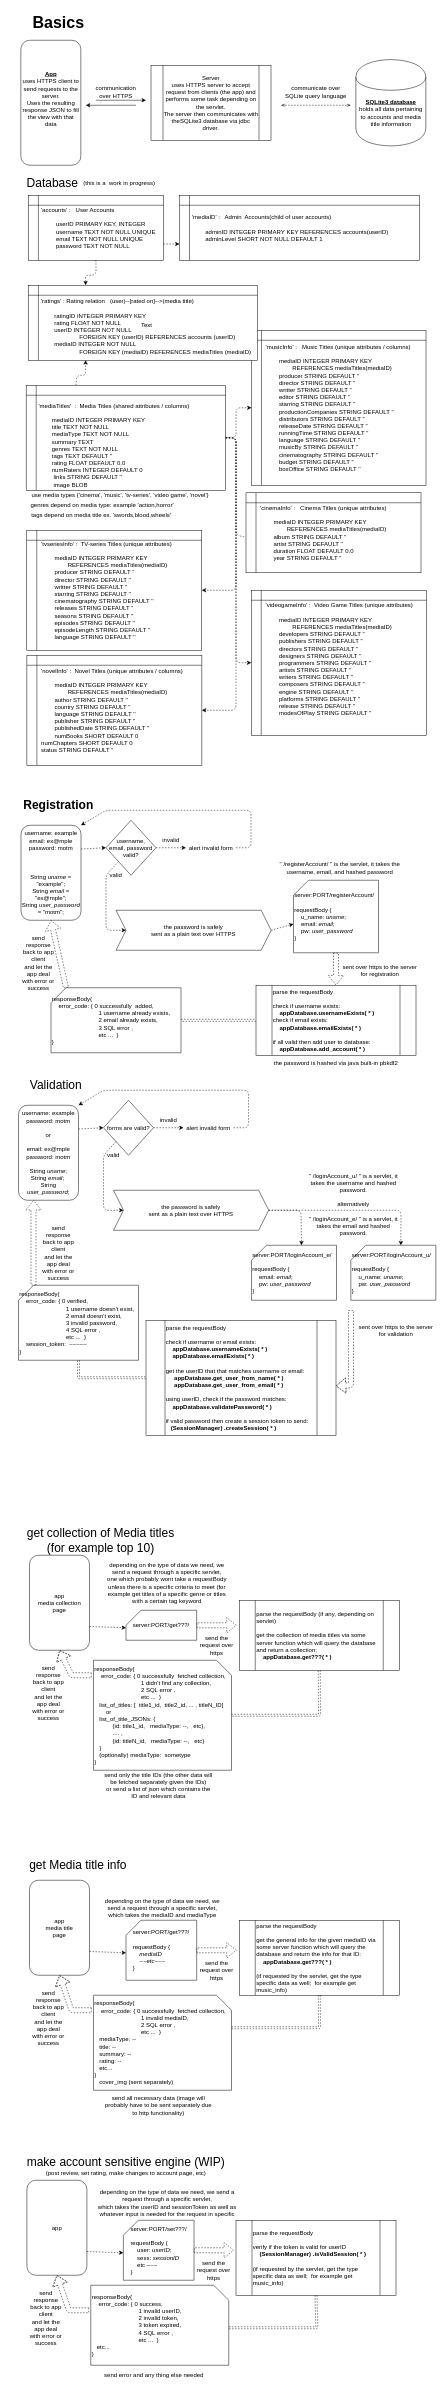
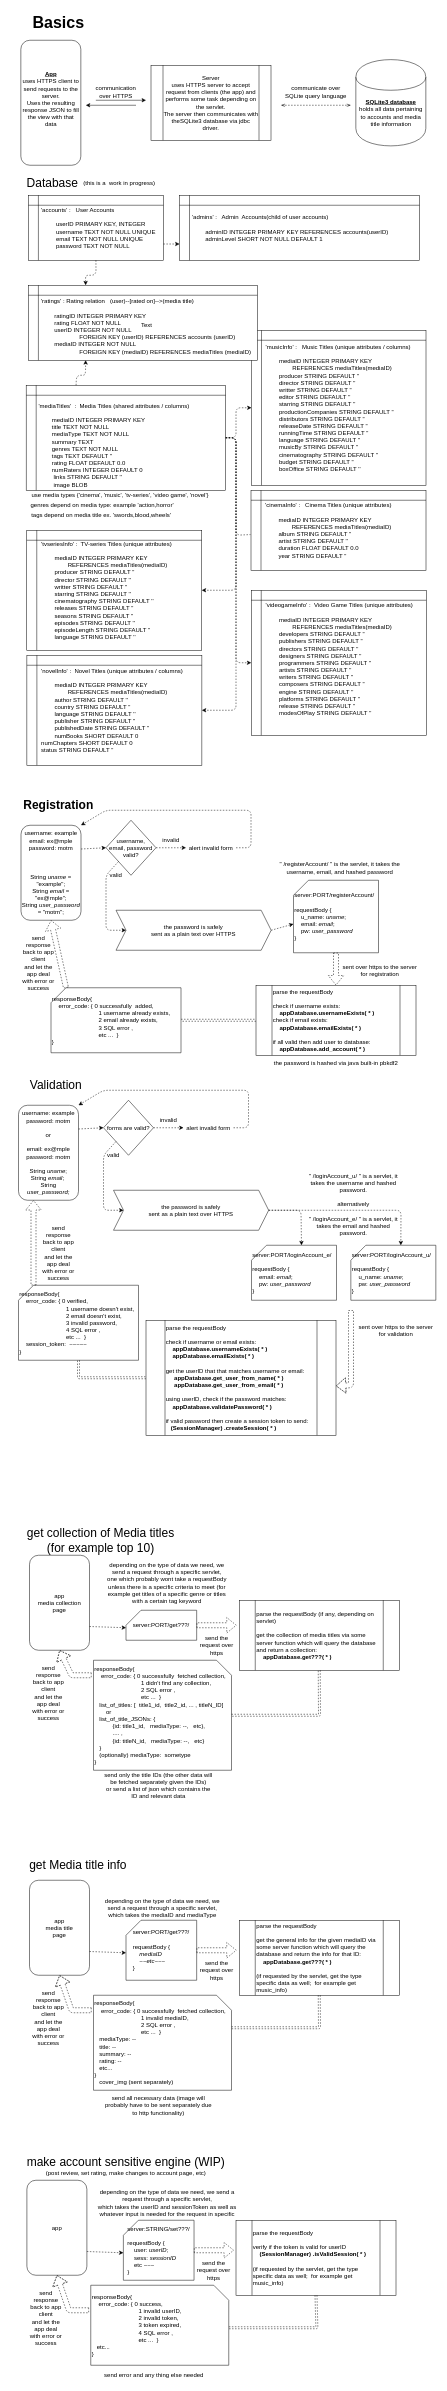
- <mxCell id="59" value="&lt;div align=&quot;left&quot;&gt;&amp;nbsp;&amp;nbsp;&amp;nbsp;&amp;nbsp;&amp;nbsp;&amp;nbsp; 'mediaID' : &amp;nbsp; Admin&amp;nbsp; Accounts(child of user accounts)&lt;br&gt;&lt;/div&gt;&lt;div align=&quot;left&quot;&gt;&lt;br&gt;&lt;/div&gt;&lt;div align=&quot;left&quot;&gt;&amp;nbsp;&amp;nbsp;&amp;nbsp;&amp;nbsp;&amp;nbsp;&amp;nbsp;&amp;nbsp; &amp;nbsp;&amp;nbsp;&amp;nbsp;&amp;nbsp;&amp;nbsp;&amp;nbsp; adminID INTEGER PRIMARY KEY REFERENCES accounts(userID)&lt;/div&gt;&lt;div align=&quot;left&quot;&gt; &amp;nbsp;&amp;nbsp;&amp;nbsp;&amp;nbsp;&amp;nbsp;&amp;nbsp;&amp;nbsp; &amp;nbsp;&amp;nbsp;&amp;nbsp;&amp;nbsp;&amp;nbsp;&amp;nbsp; adminLevel SHORT NOT NULL DEFAULT 1&lt;/div&gt;" style="shape=internalStorage;whiteSpace=wrap;html=1;backgroundOutline=1;align=left;" parent="1" vertex="1"><mxGeometry x="358.01" y="390" width="480" height="130" as="geometry" /></mxCell>
+ <mxCell id="59" value="&lt;div align=&quot;left&quot;&gt;&amp;nbsp;&amp;nbsp;&amp;nbsp;&amp;nbsp;&amp;nbsp;&amp;nbsp; 'admins' : &amp;nbsp; Admin&amp;nbsp; Accounts(child of user accounts)&lt;br&gt;&lt;/div&gt;&lt;div align=&quot;left&quot;&gt;&lt;br&gt;&lt;/div&gt;&lt;div align=&quot;left&quot;&gt;&amp;nbsp;&amp;nbsp;&amp;nbsp;&amp;nbsp;&amp;nbsp;&amp;nbsp;&amp;nbsp; &amp;nbsp;&amp;nbsp;&amp;nbsp;&amp;nbsp;&amp;nbsp;&amp;nbsp; adminID INTEGER PRIMARY KEY REFERENCES accounts(userID)&lt;/div&gt;&lt;div align=&quot;left&quot;&gt; &amp;nbsp;&amp;nbsp;&amp;nbsp;&amp;nbsp;&amp;nbsp;&amp;nbsp;&amp;nbsp; &amp;nbsp;&amp;nbsp;&amp;nbsp;&amp;nbsp;&amp;nbsp;&amp;nbsp; adminLevel SHORT NOT NULL DEFAULT 1&lt;/div&gt;" style="shape=internalStorage;whiteSpace=wrap;html=1;backgroundOutline=1;align=left;" parent="1" vertex="1"><mxGeometry x="358.01" y="390" width="480" height="130" as="geometry" /></mxCell>
- <mxCell id="60" value="&lt;div align=&quot;left&quot;&gt;&lt;font style=&quot;font-size: 12px&quot;&gt;&amp;nbsp;&amp;nbsp;&amp;nbsp;&amp;nbsp;&amp;nbsp;&amp;nbsp;&amp;nbsp; 'cinemaInfo' :&amp;nbsp;&amp;nbsp; Cinema Titles (unique attributes)&lt;/font&gt;&lt;/div&gt;&lt;div align=&quot;left&quot;&gt;&lt;font style=&quot;font-size: 12px&quot;&gt;&lt;br&gt;&lt;/font&gt;&lt;/div&gt;&amp;nbsp;&amp;nbsp;&amp;nbsp;&amp;nbsp;&amp;nbsp;&amp;nbsp;&amp;nbsp;&amp;nbsp;&amp;nbsp;&amp;nbsp;&amp;nbsp;&amp;nbsp;&amp;nbsp;&amp;nbsp;&amp;nbsp; mediaID INTEGER PRIMARY KEY &lt;br&gt;&amp;nbsp;&amp;nbsp;&amp;nbsp;&amp;nbsp;&amp;nbsp;&amp;nbsp;&amp;nbsp;&amp;nbsp;&amp;nbsp;&amp;nbsp;&amp;nbsp;&amp;nbsp;&amp;nbsp;&amp;nbsp;&amp;nbsp;&amp;nbsp;&amp;nbsp;&amp;nbsp;&amp;nbsp;&amp;nbsp;&amp;nbsp;&amp;nbsp;&amp;nbsp; REFERENCES mediaTitles(mediaID)&lt;br&gt;&amp;nbsp;&amp;nbsp;&amp;nbsp;&amp;nbsp;&amp;nbsp;&amp;nbsp;&amp;nbsp;&amp;nbsp;&amp;nbsp;&amp;nbsp;&amp;nbsp;&amp;nbsp;&amp;nbsp;&amp;nbsp;&amp;nbsp; album STRING DEFAULT ''&lt;br&gt;&amp;nbsp;&amp;nbsp;&amp;nbsp;&amp;nbsp;&amp;nbsp;&amp;nbsp;&amp;nbsp;&amp;nbsp;&amp;nbsp;&amp;nbsp;&amp;nbsp;&amp;nbsp;&amp;nbsp;&amp;nbsp;&amp;nbsp; artist STRING DEFAULT ''&lt;br&gt;&amp;nbsp;&amp;nbsp;&amp;nbsp;&amp;nbsp;&amp;nbsp;&amp;nbsp;&amp;nbsp;&amp;nbsp;&amp;nbsp;&amp;nbsp;&amp;nbsp;&amp;nbsp;&amp;nbsp;&amp;nbsp;&amp;nbsp; duration FLOAT DEFAULT 0.0&lt;br&gt;&amp;nbsp;&amp;nbsp;&amp;nbsp;&amp;nbsp;&amp;nbsp;&amp;nbsp;&amp;nbsp;&amp;nbsp;&amp;nbsp;&amp;nbsp;&amp;nbsp;&amp;nbsp;&amp;nbsp;&amp;nbsp;&amp;nbsp; year STRING DEFAULT ''" style="shape=internalStorage;whiteSpace=wrap;html=1;backgroundOutline=1;align=left;" parent="1" vertex="1"><mxGeometry x="491" y="985" width="350" height="160" as="geometry" /></mxCell>
+ <mxCell id="60" value="&lt;div align=&quot;left&quot;&gt;&lt;font style=&quot;font-size: 12px&quot;&gt;&amp;nbsp;&amp;nbsp;&amp;nbsp;&amp;nbsp;&amp;nbsp;&amp;nbsp;&amp;nbsp; 'cinemaInfo' :&amp;nbsp;&amp;nbsp; Cinema Titles (unique attributes)&lt;/font&gt;&lt;/div&gt;&lt;div align=&quot;left&quot;&gt;&lt;font style=&quot;font-size: 12px&quot;&gt;&lt;br&gt;&lt;/font&gt;&lt;/div&gt;&amp;nbsp;&amp;nbsp;&amp;nbsp;&amp;nbsp;&amp;nbsp;&amp;nbsp;&amp;nbsp;&amp;nbsp;&amp;nbsp;&amp;nbsp;&amp;nbsp;&amp;nbsp;&amp;nbsp;&amp;nbsp;&amp;nbsp; mediaID INTEGER PRIMARY KEY &lt;br&gt;&amp;nbsp;&amp;nbsp;&amp;nbsp;&amp;nbsp;&amp;nbsp;&amp;nbsp;&amp;nbsp;&amp;nbsp;&amp;nbsp;&amp;nbsp;&amp;nbsp;&amp;nbsp;&amp;nbsp;&amp;nbsp;&amp;nbsp;&amp;nbsp;&amp;nbsp;&amp;nbsp;&amp;nbsp;&amp;nbsp;&amp;nbsp;&amp;nbsp;&amp;nbsp; REFERENCES mediaTitles(mediaID)&lt;br&gt;&amp;nbsp;&amp;nbsp;&amp;nbsp;&amp;nbsp;&amp;nbsp;&amp;nbsp;&amp;nbsp;&amp;nbsp;&amp;nbsp;&amp;nbsp;&amp;nbsp;&amp;nbsp;&amp;nbsp;&amp;nbsp;&amp;nbsp; album STRING DEFAULT ''&lt;br&gt;&amp;nbsp;&amp;nbsp;&amp;nbsp;&amp;nbsp;&amp;nbsp;&amp;nbsp;&amp;nbsp;&amp;nbsp;&amp;nbsp;&amp;nbsp;&amp;nbsp;&amp;nbsp;&amp;nbsp;&amp;nbsp;&amp;nbsp; artist STRING DEFAULT ''&lt;br&gt;&amp;nbsp;&amp;nbsp;&amp;nbsp;&amp;nbsp;&amp;nbsp;&amp;nbsp;&amp;nbsp;&amp;nbsp;&amp;nbsp;&amp;nbsp;&amp;nbsp;&amp;nbsp;&amp;nbsp;&amp;nbsp;&amp;nbsp; duration FLOAT DEFAULT 0.0&lt;br&gt;&amp;nbsp;&amp;nbsp;&amp;nbsp;&amp;nbsp;&amp;nbsp;&amp;nbsp;&amp;nbsp;&amp;nbsp;&amp;nbsp;&amp;nbsp;&amp;nbsp;&amp;nbsp;&amp;nbsp;&amp;nbsp;&amp;nbsp; year STRING DEFAULT ''" style="shape=internalStorage;whiteSpace=wrap;html=1;backgroundOutline=1;align=left;" parent="1" vertex="1"><mxGeometry x="501" y="980" width="350" height="160" as="geometry" /></mxCell>
- <mxCell id="105" value="&lt;div align=&quot;center&quot;&gt;server:PORT/set???/&lt;/div&gt;&lt;div align=&quot;left&quot;&gt;&lt;br&gt;&lt;/div&gt;&lt;div align=&quot;left&quot;&gt;&lt;div&gt;requestBody {&lt;/div&gt;&lt;div&gt;&amp;nbsp;&amp;nbsp;&amp;nbsp; user: &lt;i&gt;userID&lt;/i&gt;;&lt;br&gt;&lt;/div&gt;&lt;div&gt;&amp;nbsp;&amp;nbsp;&amp;nbsp; sess: &lt;i&gt;sessionID&lt;/i&gt;&lt;/div&gt;&lt;div&gt;&lt;i&gt;&amp;nbsp;&amp;nbsp;&amp;nbsp; &lt;/i&gt;etc ~~~&lt;br&gt;&lt;/div&gt;}&lt;/div&gt;" style="shape=card;whiteSpace=wrap;html=1;align=center;" parent="1" vertex="1"><mxGeometry x="245.75" y="4440" width="141.33" height="120" as="geometry" /></mxCell>
+ <mxCell id="105" value="&lt;div align=&quot;center&quot;&gt;server:STRING/set???/&lt;/div&gt;&lt;div align=&quot;left&quot;&gt;&lt;br&gt;&lt;/div&gt;&lt;div align=&quot;left&quot;&gt;&lt;div&gt;requestBody {&lt;/div&gt;&lt;div&gt;&amp;nbsp;&amp;nbsp;&amp;nbsp; user: &lt;i&gt;userID&lt;/i&gt;;&lt;br&gt;&lt;/div&gt;&lt;div&gt;&amp;nbsp;&amp;nbsp;&amp;nbsp; sess: &lt;i&gt;sessionID&lt;/i&gt;&lt;/div&gt;&lt;div&gt;&lt;i&gt;&amp;nbsp;&amp;nbsp;&amp;nbsp; &lt;/i&gt;etc ~~~&lt;br&gt;&lt;/div&gt;}&lt;/div&gt;" style="shape=card;whiteSpace=wrap;html=1;align=center;" parent="1" vertex="1"><mxGeometry x="245.75" y="4440" width="141.33" height="120" as="geometry" /></mxCell>
